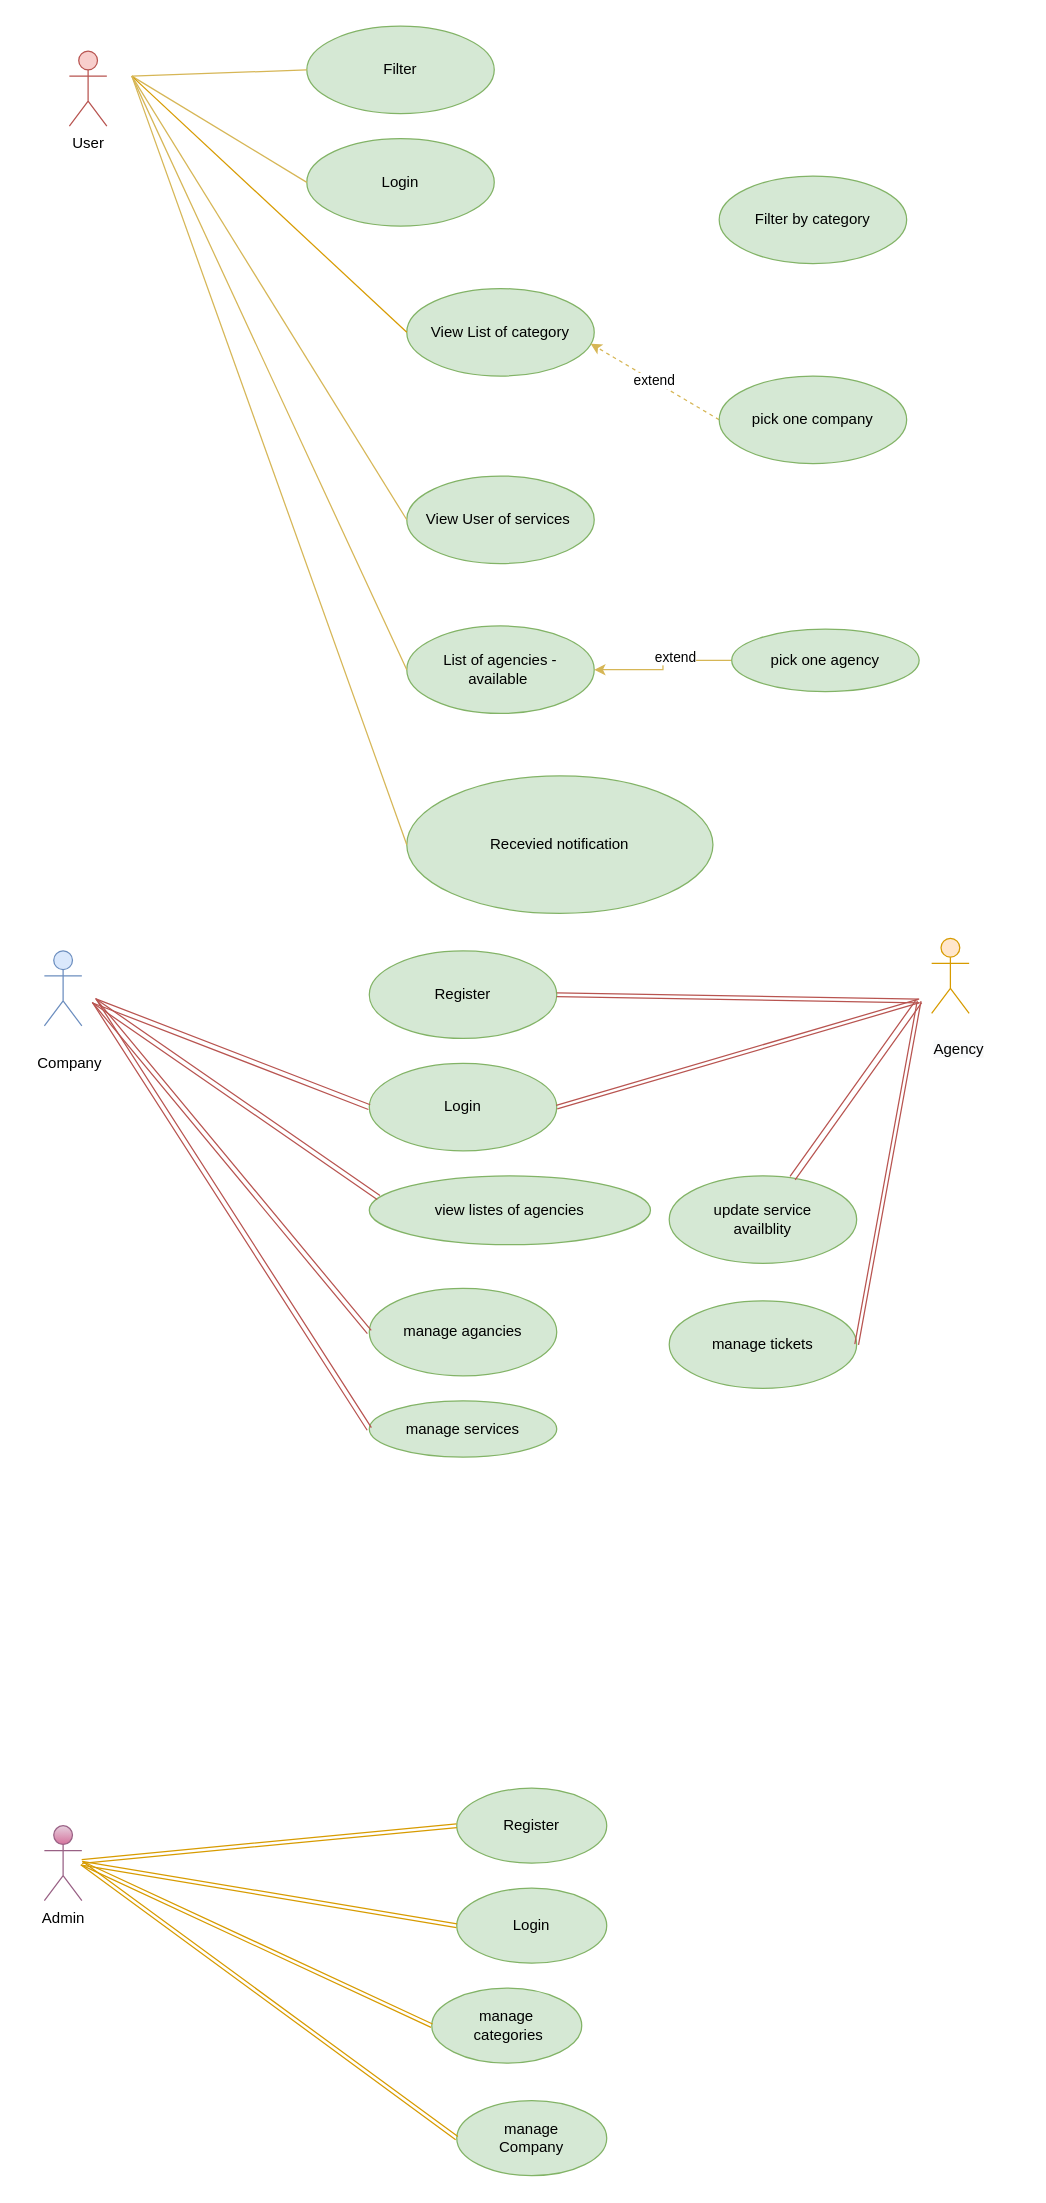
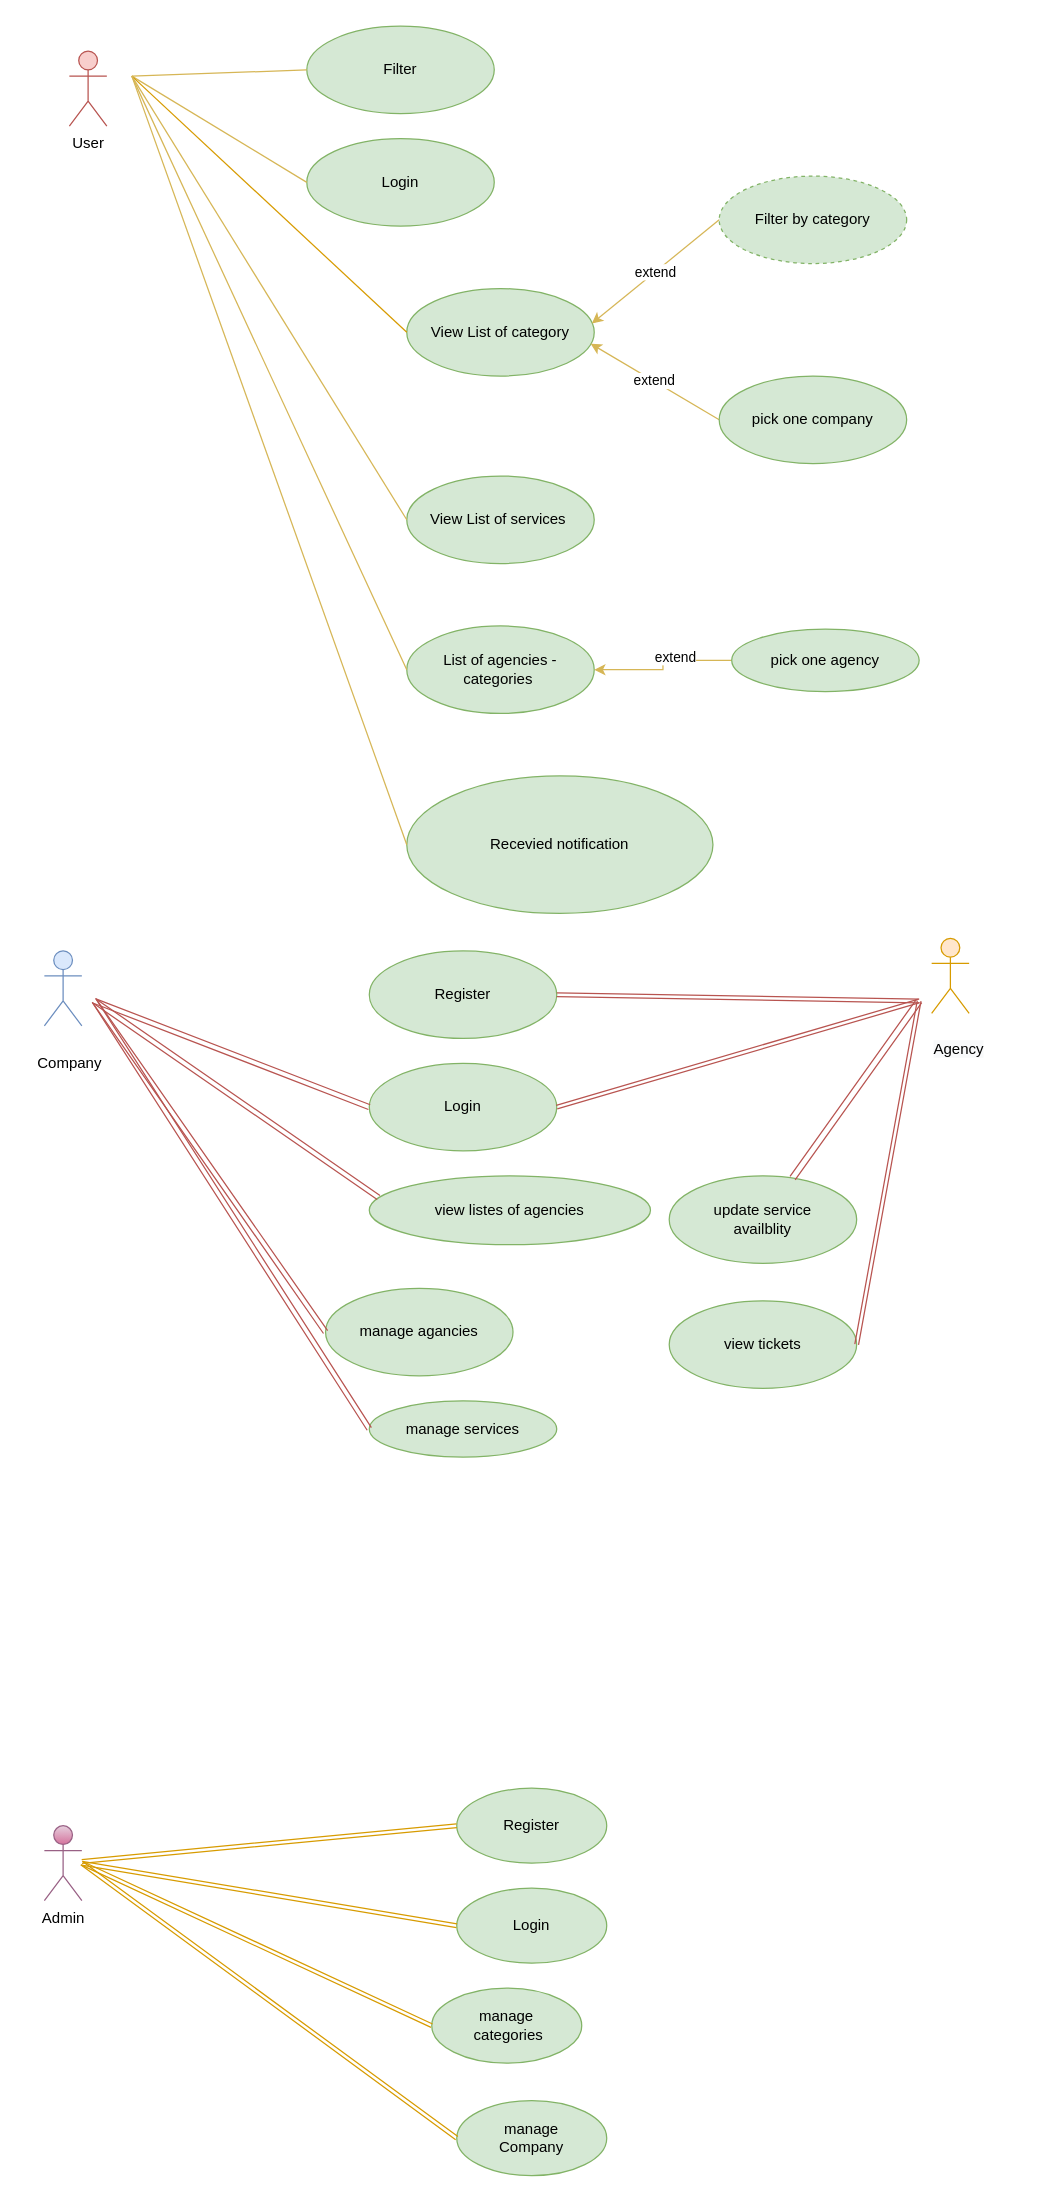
- <mxCell id="17" value="Filter by category" style="ellipse;whiteSpace=wrap;html=1;fillColor=#d5e8d4;strokeColor=#82b366;" vertex="1" parent="1"><mxGeometry x="575" y="140" width="150" height="70" as="geometry" /></mxCell>
+ <mxCell id="17" value="Filter by category" style="ellipse;whiteSpace=wrap;html=1;fillColor=#d5e8d4;strokeColor=#82b366;dashed=1;" vertex="1" parent="1"><mxGeometry x="575" y="140" width="150" height="70" as="geometry" /></mxCell>
+ <mxCell id="15" value="extend" style="endArrow=classic;html=1;rounded=0;entryX=0.987;entryY=0.4;entryDx=0;entryDy=0;entryPerimeter=0;exitX=0;exitY=0.5;exitDx=0;exitDy=0;fillColor=#fff2cc;strokeColor=#d6b656;" edge="1" parent="1" source="17" target="6"><mxGeometry width="50" height="50" relative="1" as="geometry"><mxPoint x="475" y="210" as="sourcePoint" /><mxPoint x="385" y="240" as="targetPoint" /><Array as="points" /></mxGeometry></mxCell>
- <mxCell id="16" value="extend" style="endArrow=classic;html=1;rounded=0;entryX=0.98;entryY=0.629;entryDx=0;entryDy=0;entryPerimeter=0;exitX=0;exitY=0.5;exitDx=0;exitDy=0;fillColor=#fff2cc;strokeColor=#d6b656;dashed=1;" edge="1" parent="1" source="18" target="6"><mxGeometry width="50" height="50" relative="1" as="geometry"><mxPoint x="475" y="290" as="sourcePoint" /><mxPoint x="405" y="265" as="targetPoint" /><Array as="points" /></mxGeometry></mxCell>
+ <mxCell id="16" value="extend" style="endArrow=classic;html=1;rounded=0;entryX=0.98;entryY=0.629;entryDx=0;entryDy=0;entryPerimeter=0;exitX=0;exitY=0.5;exitDx=0;exitDy=0;fillColor=#fff2cc;strokeColor=#d6b656;" edge="1" parent="1" source="18" target="6"><mxGeometry width="50" height="50" relative="1" as="geometry"><mxPoint x="475" y="290" as="sourcePoint" /><mxPoint x="405" y="265" as="targetPoint" /><Array as="points" /></mxGeometry></mxCell>
- <mxCell id="5" value="View User of services&amp;nbsp;" style="ellipse;whiteSpace=wrap;html=1;fillColor=#d5e8d4;strokeColor=#82b366;" vertex="1" parent="1"><mxGeometry x="325" y="380" width="150" height="70" as="geometry" /></mxCell>
+ <mxCell id="5" value="View List of services&amp;nbsp;" style="ellipse;whiteSpace=wrap;html=1;fillColor=#d5e8d4;strokeColor=#82b366;" vertex="1" parent="1"><mxGeometry x="325" y="380" width="150" height="70" as="geometry" /></mxCell>
- <mxCell id="7" value="List of agencies -&lt;br&gt;available&amp;nbsp;" style="ellipse;whiteSpace=wrap;html=1;fillColor=#d5e8d4;strokeColor=#82b366;" vertex="1" parent="1"><mxGeometry x="325" y="500" width="150" height="70" as="geometry" /></mxCell>
+ <mxCell id="7" value="List of agencies -&lt;br&gt;categories&amp;nbsp;" style="ellipse;whiteSpace=wrap;html=1;fillColor=#d5e8d4;strokeColor=#82b366;" vertex="1" parent="1"><mxGeometry x="325" y="500" width="150" height="70" as="geometry" /></mxCell>
- <mxCell id="27" value="manage agancies" style="ellipse;whiteSpace=wrap;html=1;fillColor=#d5e8d4;strokeColor=#82b366;" vertex="1" parent="1"><mxGeometry x="295" y="1030" width="150" height="70" as="geometry" /></mxCell>
+ <mxCell id="27" value="manage agancies" style="ellipse;whiteSpace=wrap;html=1;fillColor=#d5e8d4;strokeColor=#82b366;" vertex="1" parent="1"><mxGeometry x="260" y="1030" width="150" height="70" as="geometry" /></mxCell>
- <mxCell id="31" value="manage tickets" style="ellipse;whiteSpace=wrap;html=1;fillColor=#d5e8d4;strokeColor=#82b366;" vertex="1" parent="1"><mxGeometry x="535" y="1040" width="150" height="70" as="geometry" /></mxCell>
+ <mxCell id="31" value="view tickets" style="ellipse;whiteSpace=wrap;html=1;fillColor=#d5e8d4;strokeColor=#82b366;" vertex="1" parent="1"><mxGeometry x="535" y="1040" width="150" height="70" as="geometry" /></mxCell>
